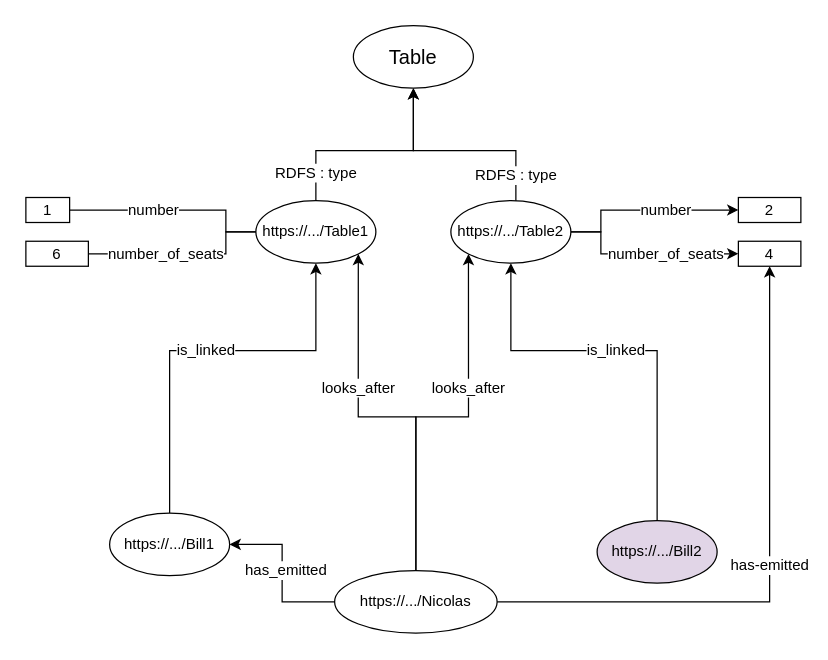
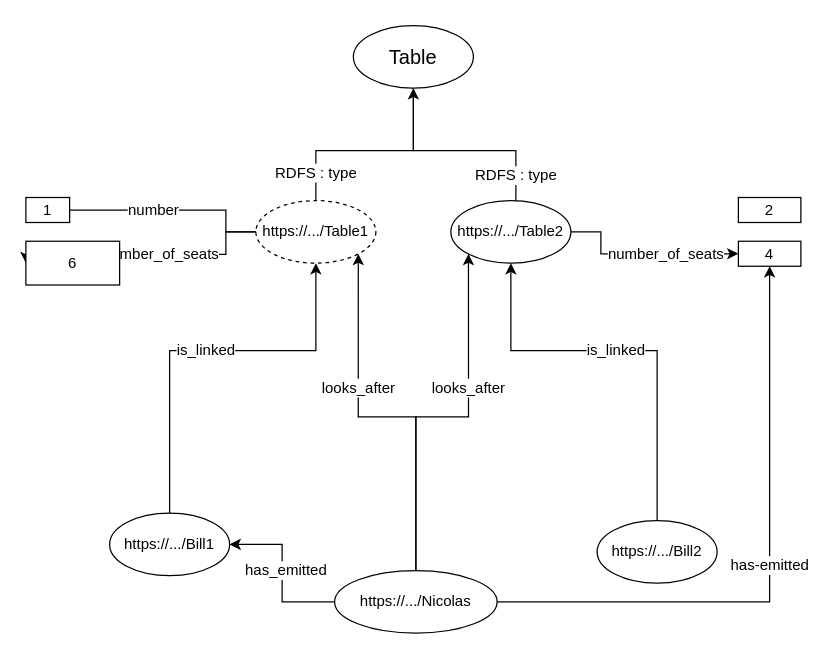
- <mxCell id="2" value="RDFS : type" style="edgeStyle=orthogonalEdgeStyle;orthogonalLoop=1;jettySize=auto;html=1;entryX=0.5;entryY=1;entryDx=0;entryDy=0;fontSize=12;exitX=0.5;exitY=0;exitDx=0;exitDy=0;rounded=0;" edge="1" parent="1" source="13" target="17"><mxGeometry x="-0.744" relative="1" as="geometry"><mxPoint x="114" y="165" as="targetPoint" /><Array as="points"><mxPoint x="252" y="120" /><mxPoint x="330" y="120" /></Array><mxPoint as="offset" /></mxGeometry></mxCell>
+ <mxCell id="2" value="RDFS : type" style="edgeStyle=orthogonalEdgeStyle;orthogonalLoop=1;jettySize=auto;html=1;entryX=0.5;entryY=1;entryDx=0;entryDy=0;fontSize=12;exitX=0.5;exitY=0;exitDx=0;exitDy=0;rounded=0;endArrow=none;" edge="1" parent="1" source="13" target="17"><mxGeometry x="-0.744" relative="1" as="geometry"><mxPoint x="114" y="165" as="targetPoint" /><Array as="points"><mxPoint x="252" y="120" /><mxPoint x="330" y="120" /></Array><mxPoint as="offset" /></mxGeometry></mxCell>
- <mxCell id="14" value="number" style="edgeStyle=orthogonalEdgeStyle;rounded=0;orthogonalLoop=1;jettySize=auto;html=1;entryX=0;entryY=0.5;entryDx=0;entryDy=0;fontSize=12;" edge="1" parent="1" source="16" target="18"><mxGeometry x="0.208" relative="1" as="geometry"><Array as="points"><mxPoint x="480" y="185" /><mxPoint x="480" y="168" /></Array><mxPoint x="1" as="offset" /></mxGeometry></mxCell>
- <mxCell id="13" value="https://.../Table1" style="ellipse;whiteSpace=wrap;html=1;" vertex="1" parent="1"><mxGeometry x="204" y="160" width="96" height="50" as="geometry" /></mxCell>
+ <mxCell id="13" value="https://.../Table1" style="ellipse;whiteSpace=wrap;html=1;dashed=1;" vertex="1" parent="1"><mxGeometry x="204" y="160" width="96" height="50" as="geometry" /></mxCell>
- <mxCell id="23" value="6" style="rounded=0;whiteSpace=wrap;html=1;fontSize=12;" vertex="1" parent="1"><mxGeometry x="20" y="192.5" width="50" height="20" as="geometry" /></mxCell>
+ <mxCell id="23" value="6" style="rounded=0;whiteSpace=wrap;html=1;fontSize=12;" vertex="1" parent="1"><mxGeometry x="20" y="192.5" width="75" height="35" as="geometry" /></mxCell>
- <mxCell id="10" value="https://.../Bill2" style="ellipse;whiteSpace=wrap;html=1;fillColor=#e1d5e7;" vertex="1" parent="1"><mxGeometry x="477" y="416" width="96" height="50" as="geometry" /></mxCell>
+ <mxCell id="10" value="https://.../Bill2" style="ellipse;whiteSpace=wrap;html=1;" vertex="1" parent="1"><mxGeometry x="477" y="416" width="96" height="50" as="geometry" /></mxCell>
